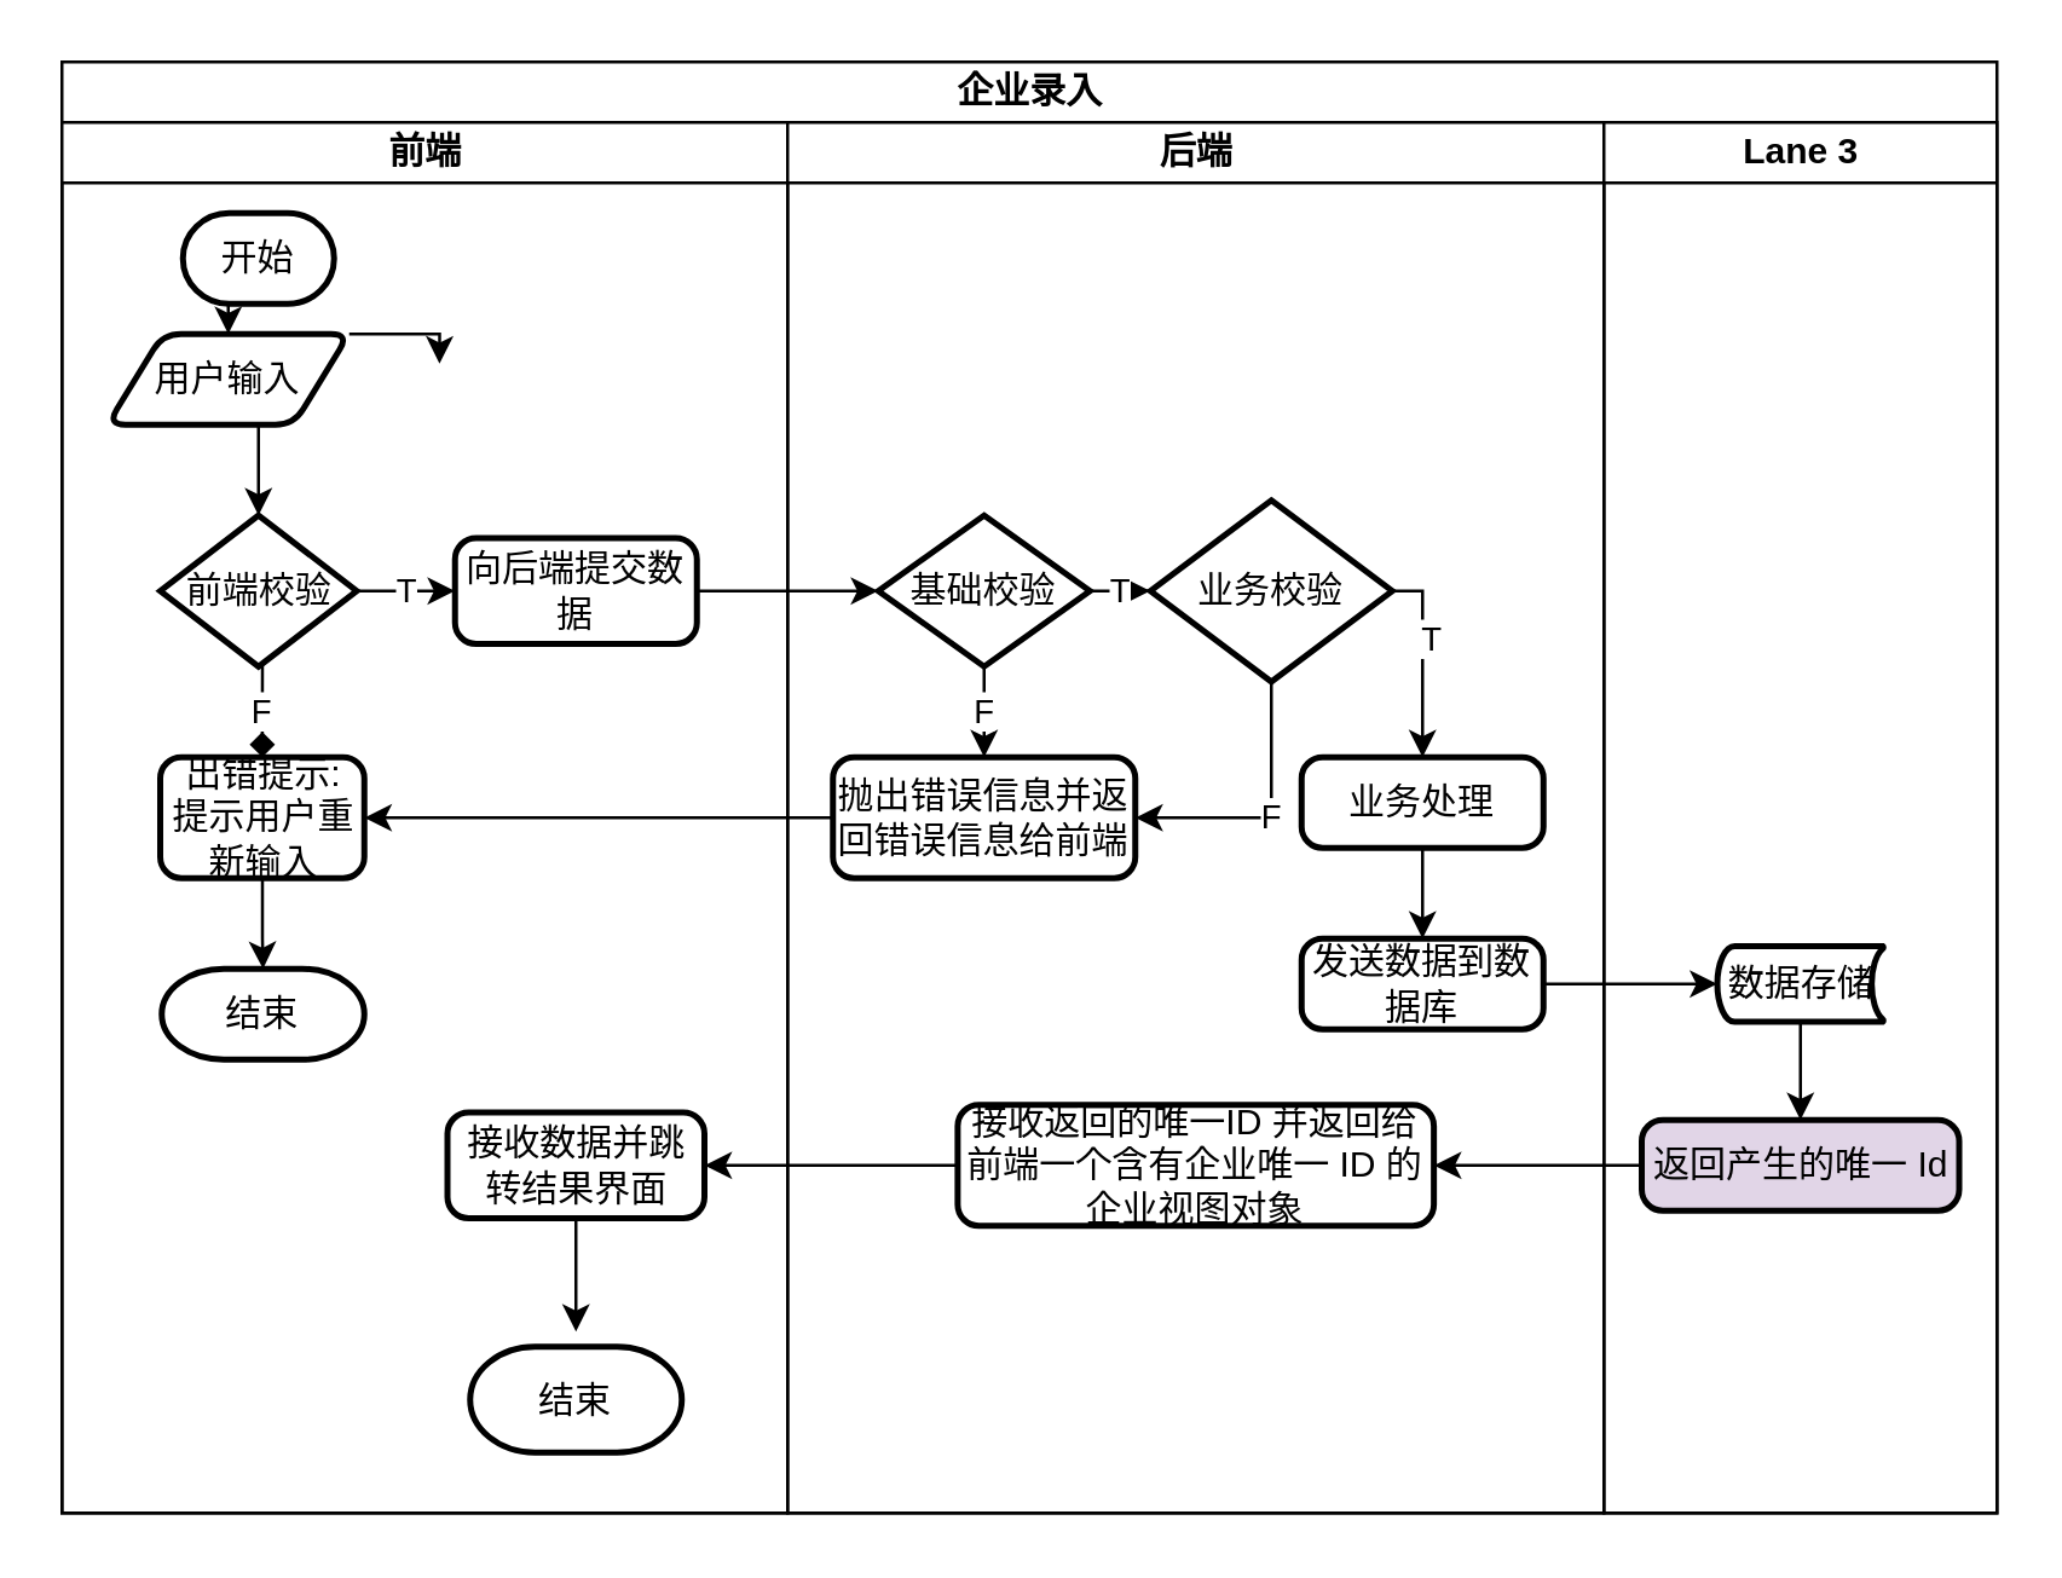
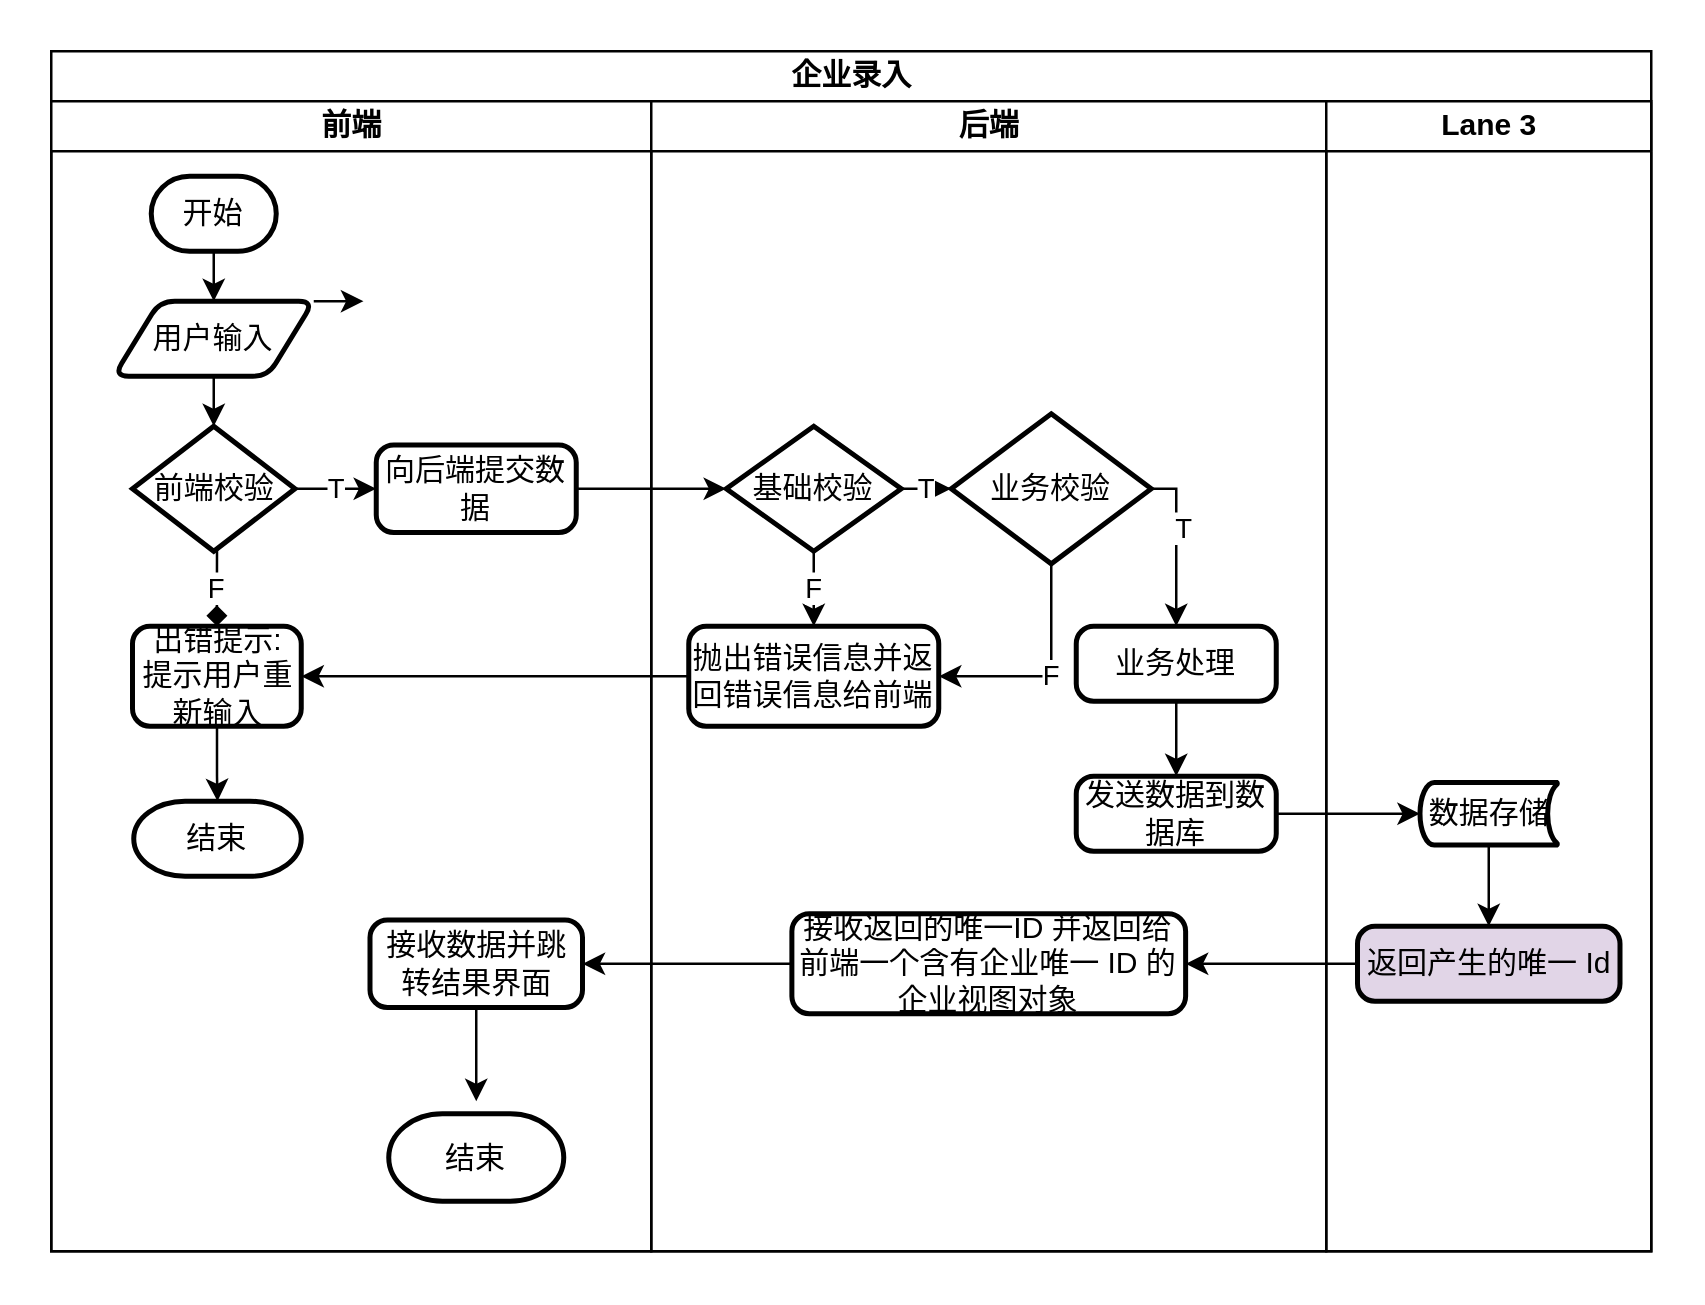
- <mxCell id="7" value="用户输入" style="shape=parallelogram;html=1;strokeWidth=2;perimeter=parallelogramPerimeter;whiteSpace=wrap;rounded=1;arcSize=12;size=0.23;" vertex="1" parent="3"><mxGeometry x="15" y="70" width="80" height="30" as="geometry" /></mxCell>
+ <mxCell id="7" value="用户输入" style="shape=parallelogram;html=1;strokeWidth=2;perimeter=parallelogramPerimeter;whiteSpace=wrap;rounded=1;arcSize=12;size=0.23;" vertex="1" parent="3"><mxGeometry x="25" y="80" width="80" height="30" as="geometry" /></mxCell>
